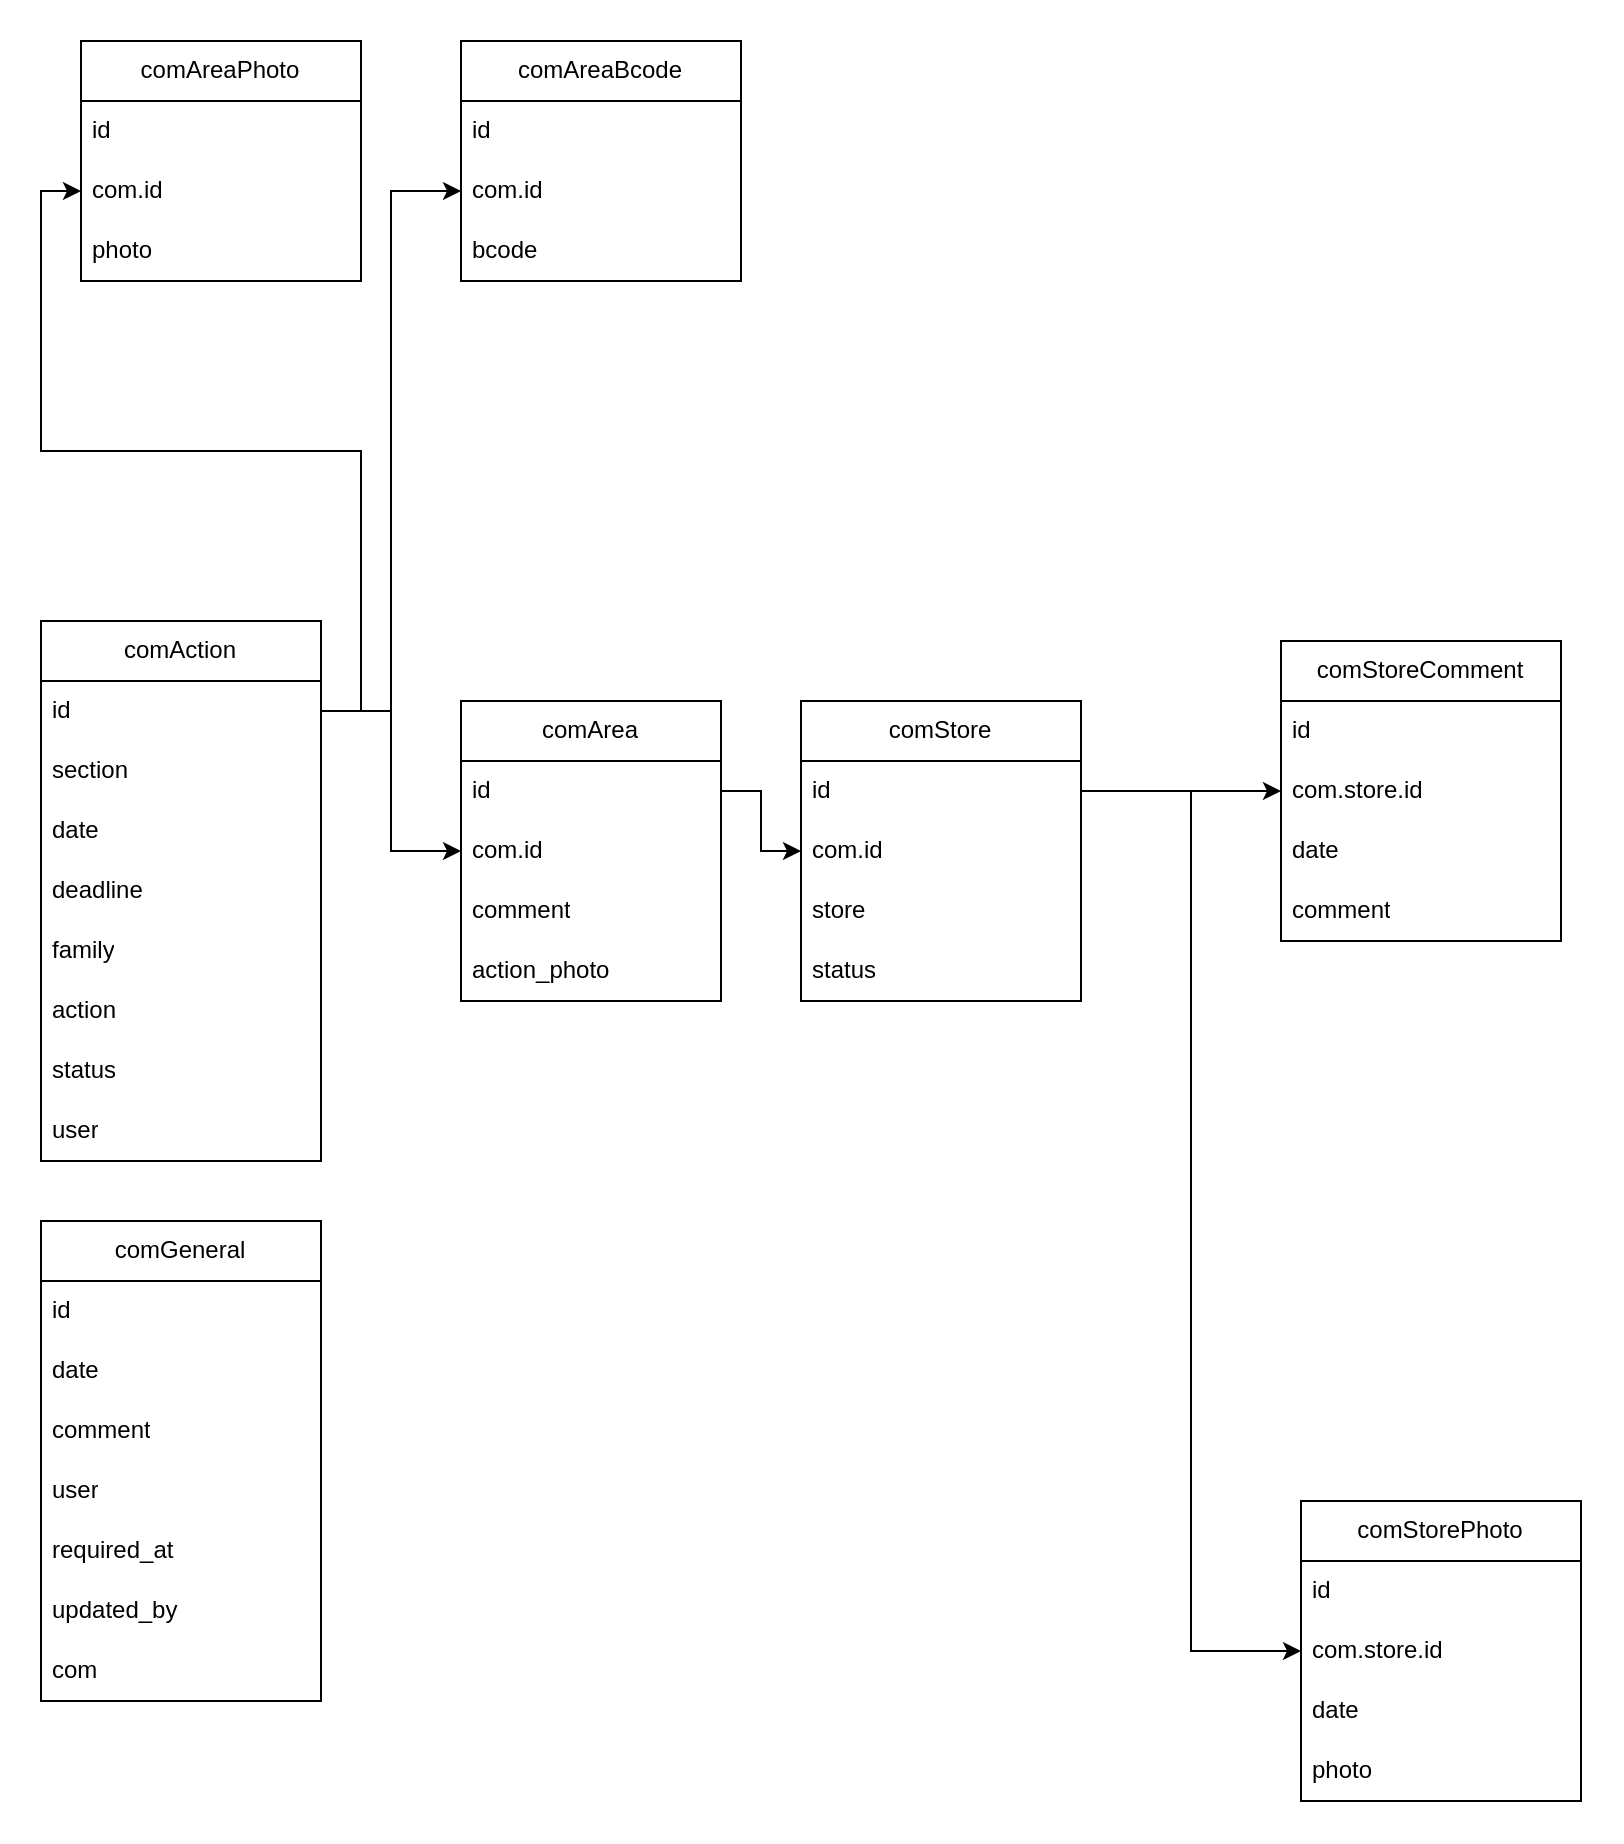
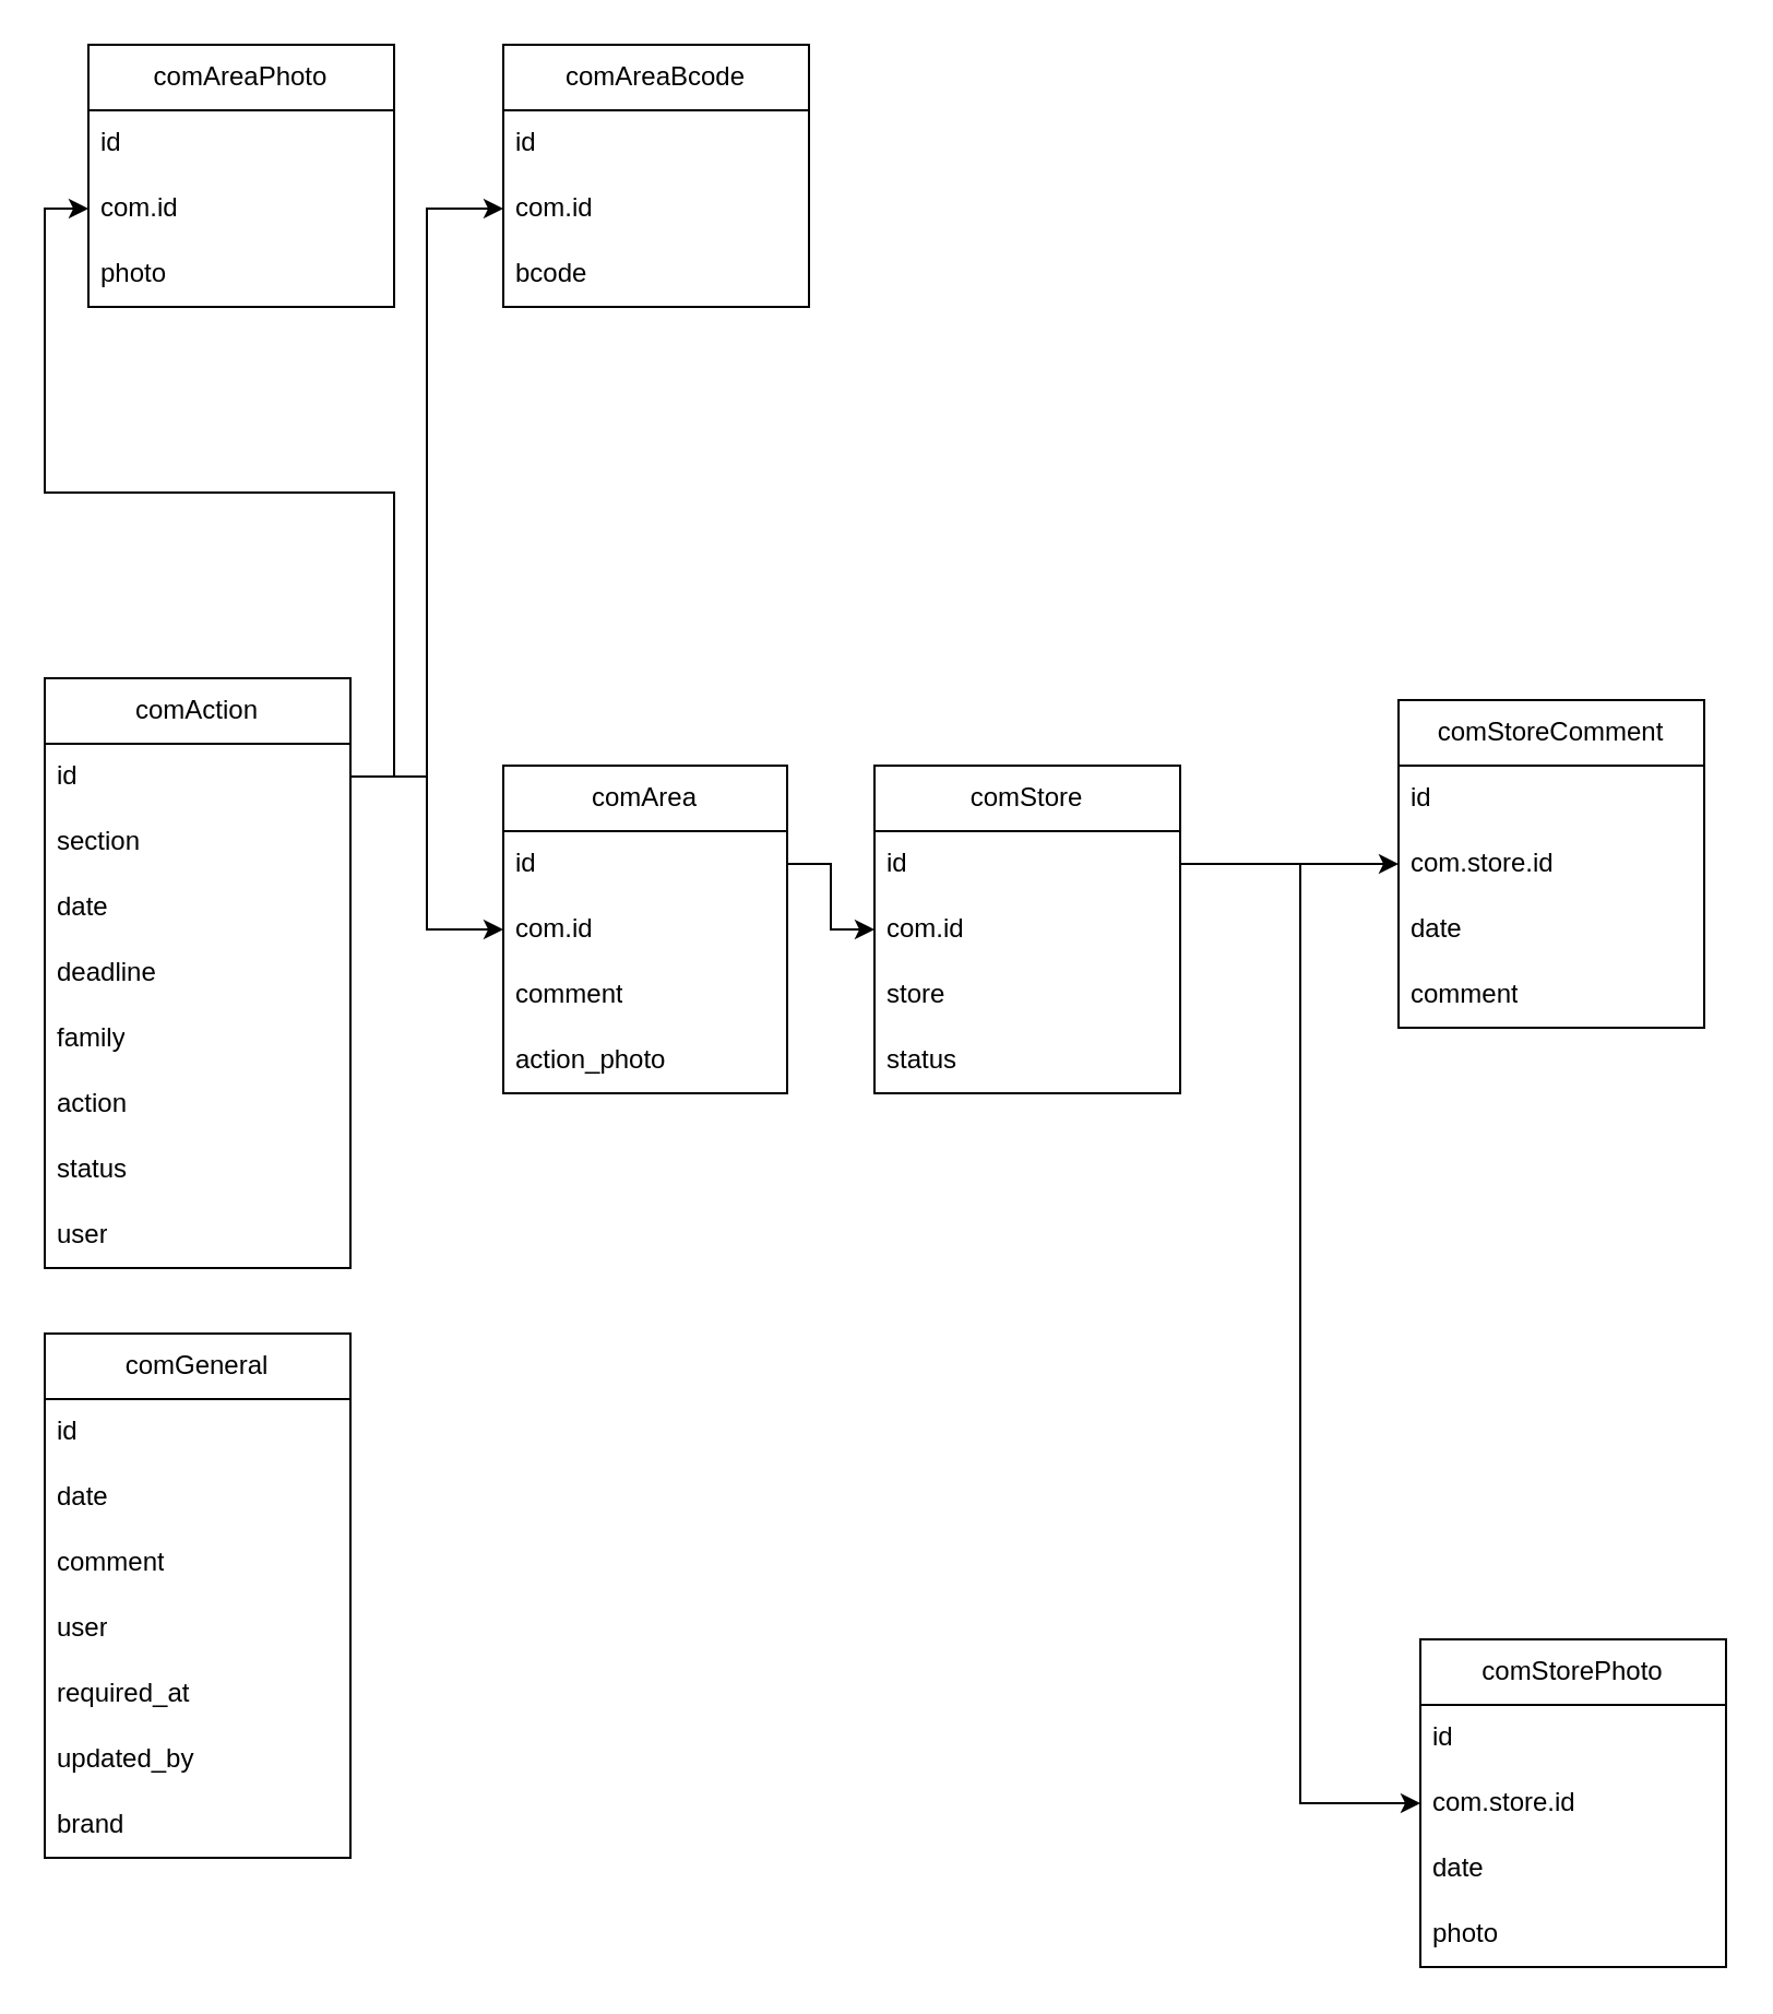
- <mxCell id="46" value="com" style="text;strokeColor=none;fillColor=none;align=left;verticalAlign=middle;spacingLeft=4;spacingRight=4;overflow=hidden;points=[[0,0.5],[1,0.5]];portConstraint=eastwest;rotatable=0;whiteSpace=wrap;html=1;" vertex="1" parent="39"><mxGeometry y="210" width="140" height="30" as="geometry" /></mxCell>
+ <mxCell id="46" value="brand" style="text;strokeColor=none;fillColor=none;align=left;verticalAlign=middle;spacingLeft=4;spacingRight=4;overflow=hidden;points=[[0,0.5],[1,0.5]];portConstraint=eastwest;rotatable=0;whiteSpace=wrap;html=1;" vertex="1" parent="39"><mxGeometry y="210" width="140" height="30" as="geometry" /></mxCell>
